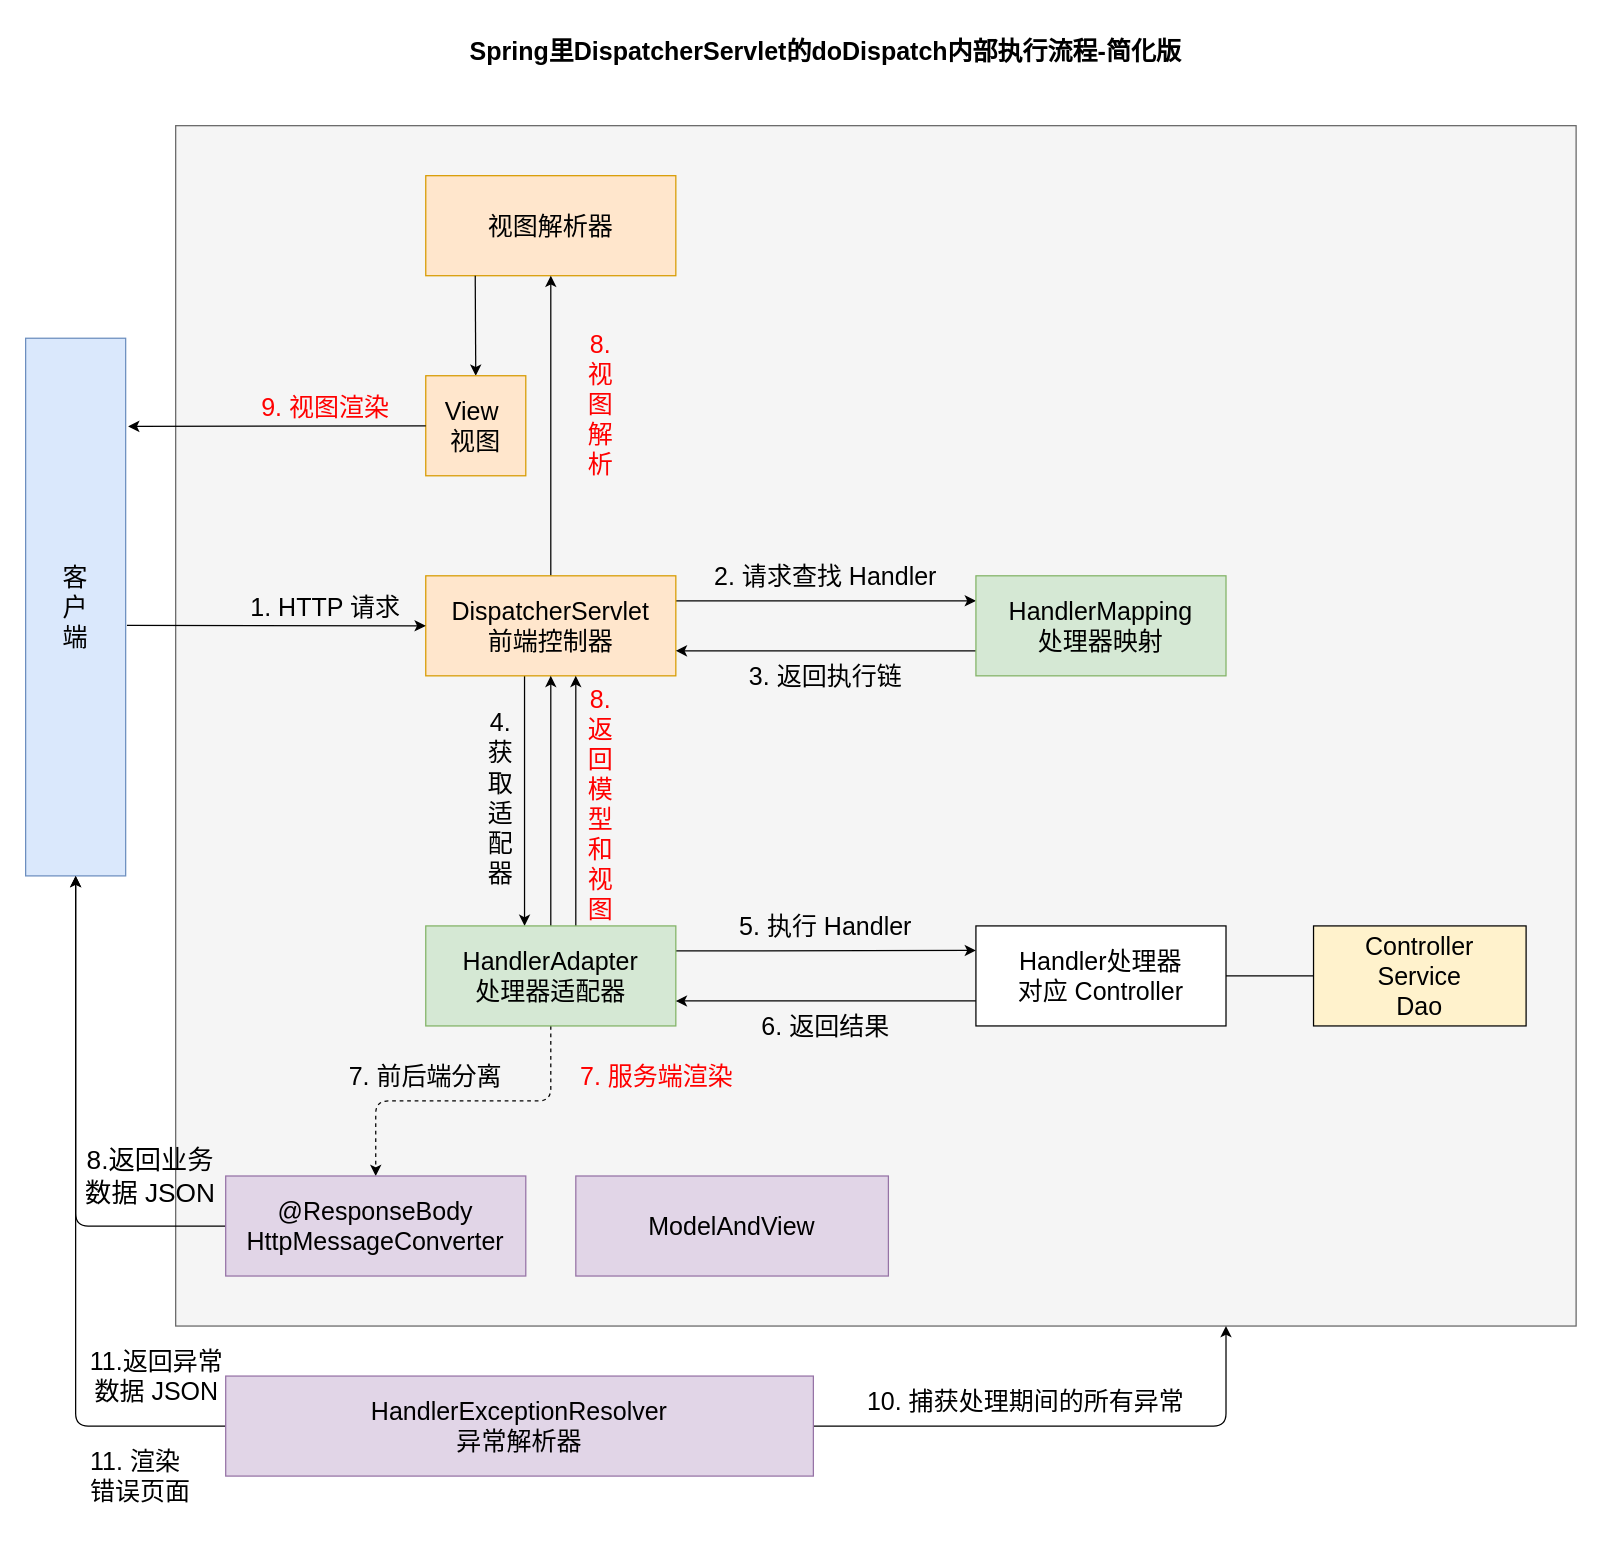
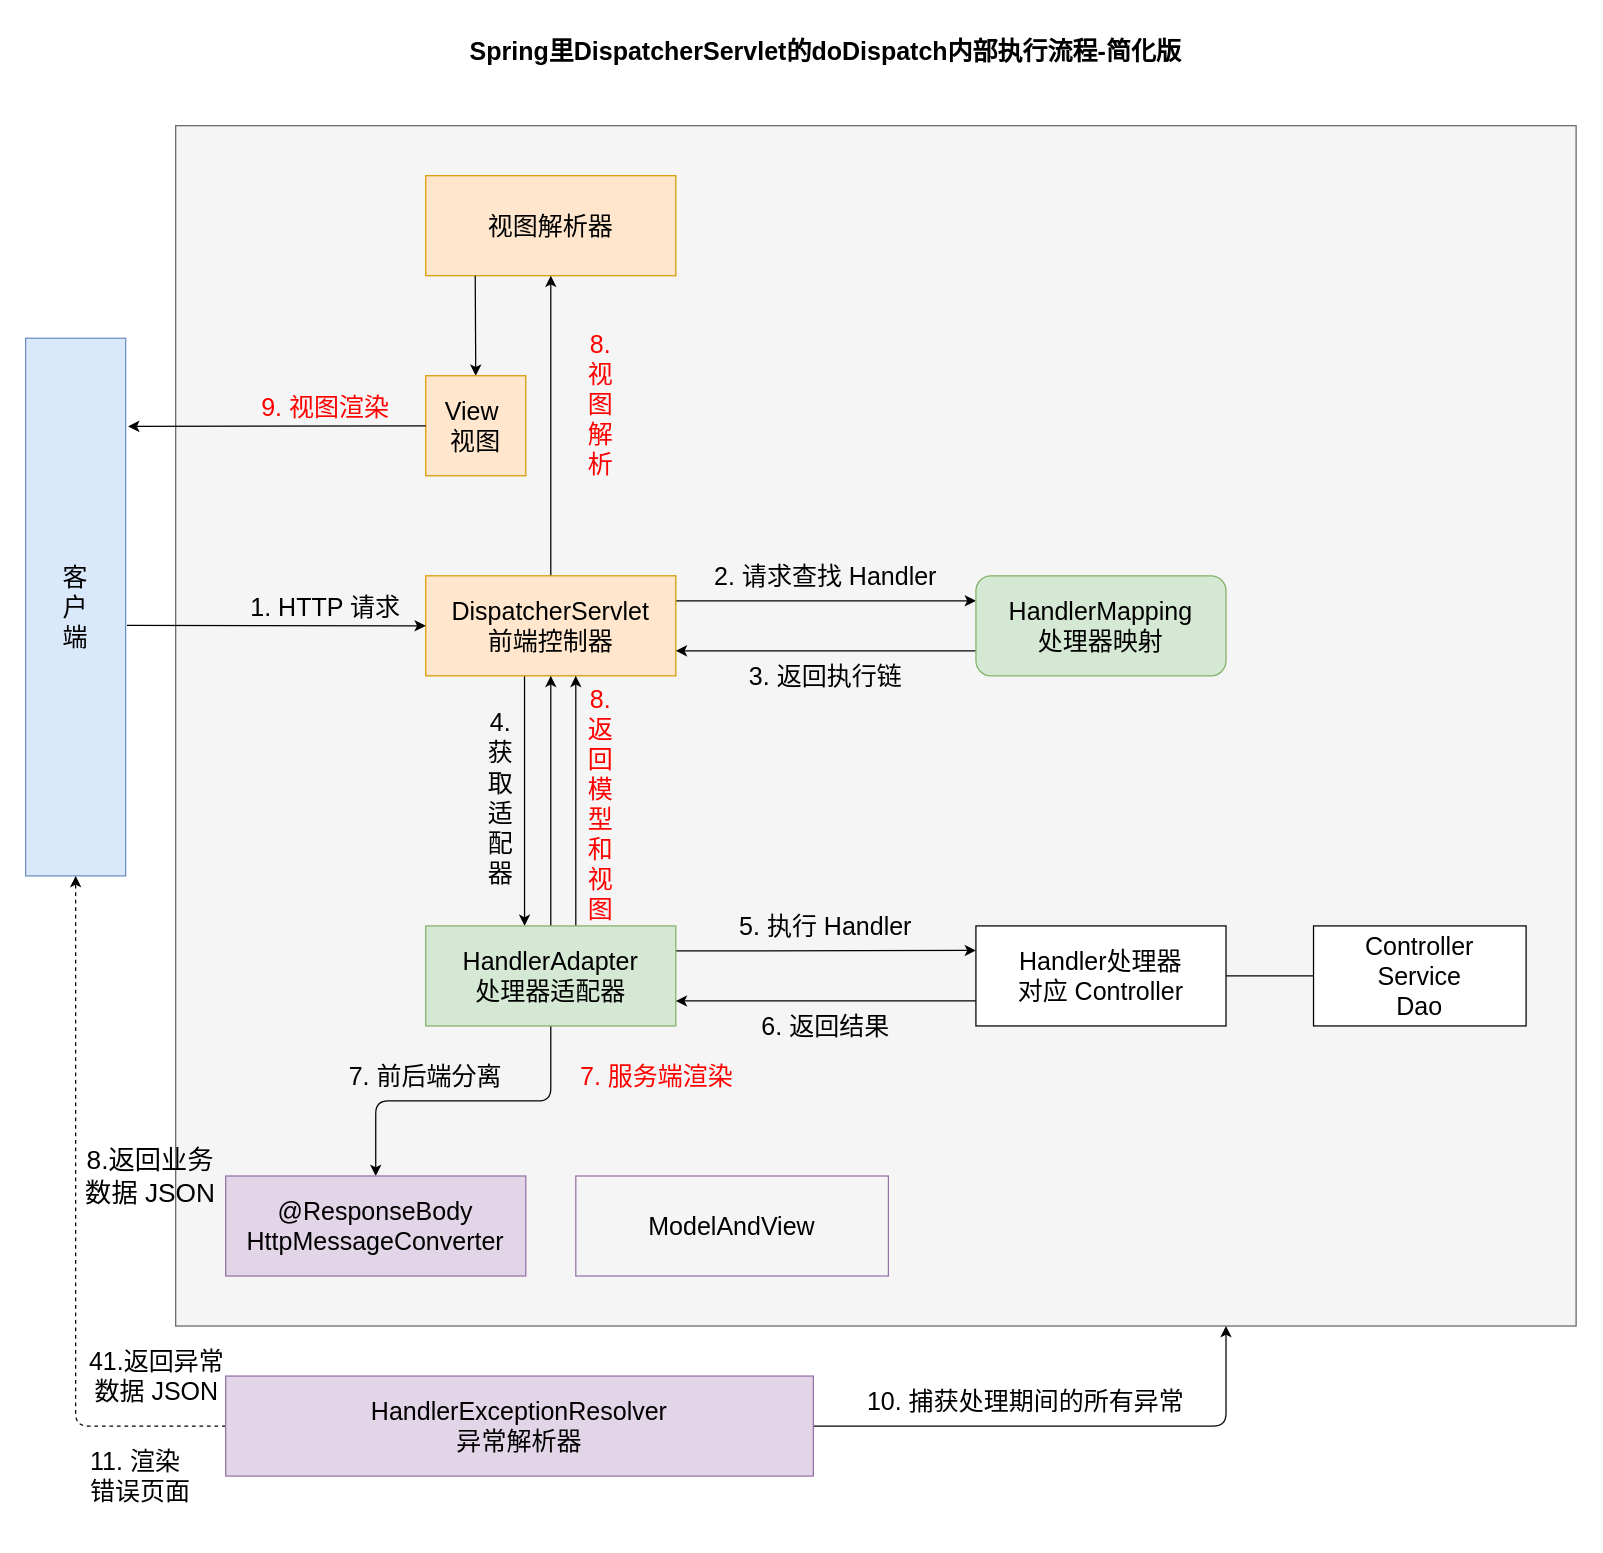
- <mxCell id="24" value="&lt;span style=&quot;font-size: 20px;&quot;&gt;HandlerMapping&lt;/span&gt;&lt;div&gt;&lt;span style=&quot;font-size: 20px;&quot;&gt;处理器映射&lt;/span&gt;&lt;/div&gt;" style="rounded=0;whiteSpace=wrap;html=1;fillColor=#d5e8d4;strokeColor=#82b366;" vertex="1" parent="1"><mxGeometry x="780" y="460" width="200" height="80" as="geometry" /></mxCell>
+ <mxCell id="24" value="&lt;span style=&quot;font-size: 20px;&quot;&gt;HandlerMapping&lt;/span&gt;&lt;div&gt;&lt;span style=&quot;font-size: 20px;&quot;&gt;处理器映射&lt;/span&gt;&lt;/div&gt;" style="whiteSpace=wrap;html=1;fillColor=#d5e8d4;strokeColor=#82b366;rounded=1;" vertex="1" parent="1"><mxGeometry x="780" y="460" width="200" height="80" as="geometry" /></mxCell>
- <mxCell id="37" value="&lt;span style=&quot;font-size: 20px;&quot;&gt;Controller&lt;/span&gt;&lt;div&gt;&lt;span style=&quot;font-size: 20px;&quot;&gt;Service&lt;/span&gt;&lt;/div&gt;&lt;div&gt;&lt;span style=&quot;font-size: 20px;&quot;&gt;Dao&lt;/span&gt;&lt;/div&gt;" style="rounded=0;whiteSpace=wrap;html=1;fillColor=#fff2cc;" vertex="1" parent="1"><mxGeometry x="1050" y="740" width="170" height="80" as="geometry" /></mxCell>
+ <mxCell id="37" value="&lt;span style=&quot;font-size: 20px;&quot;&gt;Controller&lt;/span&gt;&lt;div&gt;&lt;span style=&quot;font-size: 20px;&quot;&gt;Service&lt;/span&gt;&lt;/div&gt;&lt;div&gt;&lt;span style=&quot;font-size: 20px;&quot;&gt;Dao&lt;/span&gt;&lt;/div&gt;" style="rounded=0;whiteSpace=wrap;html=1;" vertex="1" parent="1"><mxGeometry x="1050" y="740" width="170" height="80" as="geometry" /></mxCell>
- <mxCell id="13" style="edgeStyle=elbowEdgeStyle;html=1;exitX=0.5;exitY=1;exitDx=0;exitDy=0;entryX=0.5;entryY=0;entryDx=0;entryDy=0;elbow=vertical;dashed=1;" edge="1" parent="1" source="15" target="33"><mxGeometry relative="1" as="geometry" /></mxCell>
+ <mxCell id="13" style="edgeStyle=elbowEdgeStyle;html=1;exitX=0.5;exitY=1;exitDx=0;exitDy=0;entryX=0.5;entryY=0;entryDx=0;entryDy=0;elbow=vertical;" edge="1" parent="1" source="15" target="33"><mxGeometry relative="1" as="geometry" /></mxCell>
- <mxCell id="32" style="edgeStyle=orthogonalEdgeStyle;html=1;exitX=0;exitY=0.5;exitDx=0;exitDy=0;entryX=0.5;entryY=1;entryDx=0;entryDy=0;elbow=vertical;" edge="1" parent="1" source="33" target="3"><mxGeometry relative="1" as="geometry" /></mxCell>
- <mxCell id="34" value="&lt;span style=&quot;font-size: 20px;&quot;&gt;ModelAndView&lt;/span&gt;" style="rounded=0;whiteSpace=wrap;html=1;fillColor=#e1d5e7;strokeColor=#9673a6;" vertex="1" parent="1"><mxGeometry x="460" y="940" width="250" height="80" as="geometry" /></mxCell>
+ <mxCell id="34" value="&lt;span style=&quot;font-size: 20px;&quot;&gt;ModelAndView&lt;/span&gt;" style="rounded=0;whiteSpace=wrap;html=1;fillColor=#f5f5f5;strokeColor=#9673a6;" vertex="1" parent="1"><mxGeometry x="460" y="940" width="250" height="80" as="geometry" /></mxCell>
- <mxCell id="42" value="&lt;span&gt;11.返回异常&lt;/span&gt;&lt;div&gt;&lt;span&gt;数据 JSON&lt;/span&gt;&lt;/div&gt;" style="text;html=1;align=center;verticalAlign=middle;whiteSpace=wrap;rounded=0;fontSize=20;" vertex="1" parent="1"><mxGeometry x="70" y="1060" width="110" height="80" as="geometry" /></mxCell>
+ <mxCell id="42" value="&lt;span&gt;41.返回异常&lt;/span&gt;&lt;div&gt;&lt;span&gt;数据 JSON&lt;/span&gt;&lt;/div&gt;" style="text;html=1;align=center;verticalAlign=middle;whiteSpace=wrap;rounded=0;fontSize=20;" vertex="1" parent="1"><mxGeometry x="70" y="1060" width="110" height="80" as="geometry" /></mxCell>
- <mxCell id="39" style="edgeStyle=orthogonalEdgeStyle;html=1;exitX=0;exitY=0.5;exitDx=0;exitDy=0;entryX=0.5;entryY=1;entryDx=0;entryDy=0;" edge="1" parent="1" source="41" target="3"><mxGeometry relative="1" as="geometry" /></mxCell>
+ <mxCell id="39" style="edgeStyle=orthogonalEdgeStyle;html=1;exitX=0;exitY=0.5;exitDx=0;exitDy=0;entryX=0.5;entryY=1;entryDx=0;entryDy=0;dashed=1;" edge="1" parent="1" source="41" target="3"><mxGeometry relative="1" as="geometry" /></mxCell>
